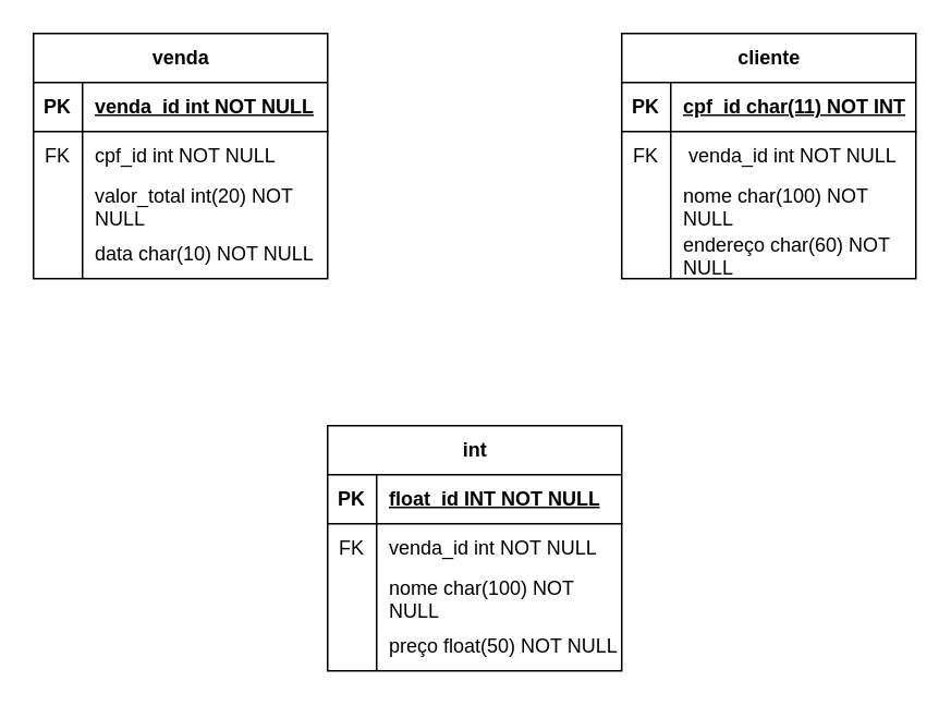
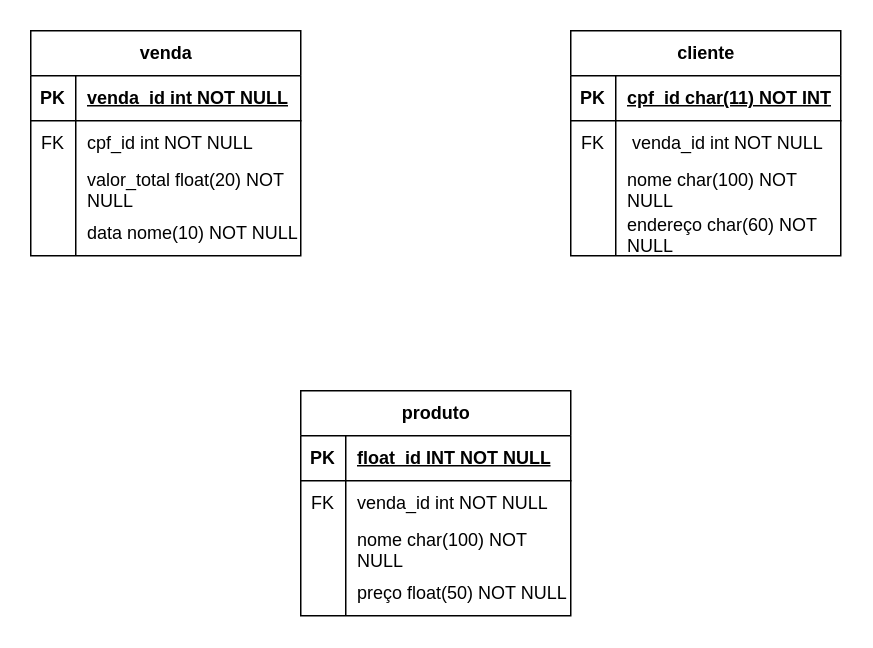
- <mxCell id="11" value="valor_total int(20) NOT NULL" style="shape=partialRectangle;connectable=0;fillColor=none;top=0;left=0;bottom=0;right=0;align=left;spacingLeft=6;overflow=hidden;whiteSpace=wrap;html=1;" vertex="1" parent="9"><mxGeometry x="30" width="150" height="30" as="geometry"><mxRectangle width="150" height="30" as="alternateBounds" /></mxGeometry></mxCell>
+ <mxCell id="11" value="valor_total float(20) NOT NULL" style="shape=partialRectangle;connectable=0;fillColor=none;top=0;left=0;bottom=0;right=0;align=left;spacingLeft=6;overflow=hidden;whiteSpace=wrap;html=1;" vertex="1" parent="9"><mxGeometry x="30" width="150" height="30" as="geometry"><mxRectangle width="150" height="30" as="alternateBounds" /></mxGeometry></mxCell>
- <mxCell id="14" value="data char(10) NOT NULL" style="shape=partialRectangle;connectable=0;fillColor=none;top=0;left=0;bottom=0;right=0;align=left;spacingLeft=6;overflow=hidden;whiteSpace=wrap;html=1;" vertex="1" parent="12"><mxGeometry x="30" width="150" height="30" as="geometry"><mxRectangle width="150" height="30" as="alternateBounds" /></mxGeometry></mxCell>
+ <mxCell id="14" value="data nome(10) NOT NULL" style="shape=partialRectangle;connectable=0;fillColor=none;top=0;left=0;bottom=0;right=0;align=left;spacingLeft=6;overflow=hidden;whiteSpace=wrap;html=1;" vertex="1" parent="12"><mxGeometry x="30" width="150" height="30" as="geometry"><mxRectangle width="150" height="30" as="alternateBounds" /></mxGeometry></mxCell>
- <mxCell id="28" value="int" style="shape=table;startSize=30;container=1;collapsible=1;childLayout=tableLayout;fixedRows=1;rowLines=0;fontStyle=1;align=center;resizeLast=1;html=1;" vertex="1" parent="1"><mxGeometry x="200" y="260" width="180" height="150" as="geometry" /></mxCell>
+ <mxCell id="28" value="produto" style="shape=table;startSize=30;container=1;collapsible=1;childLayout=tableLayout;fixedRows=1;rowLines=0;fontStyle=1;align=center;resizeLast=1;html=1;" vertex="1" parent="1"><mxGeometry x="200" y="260" width="180" height="150" as="geometry" /></mxCell>
